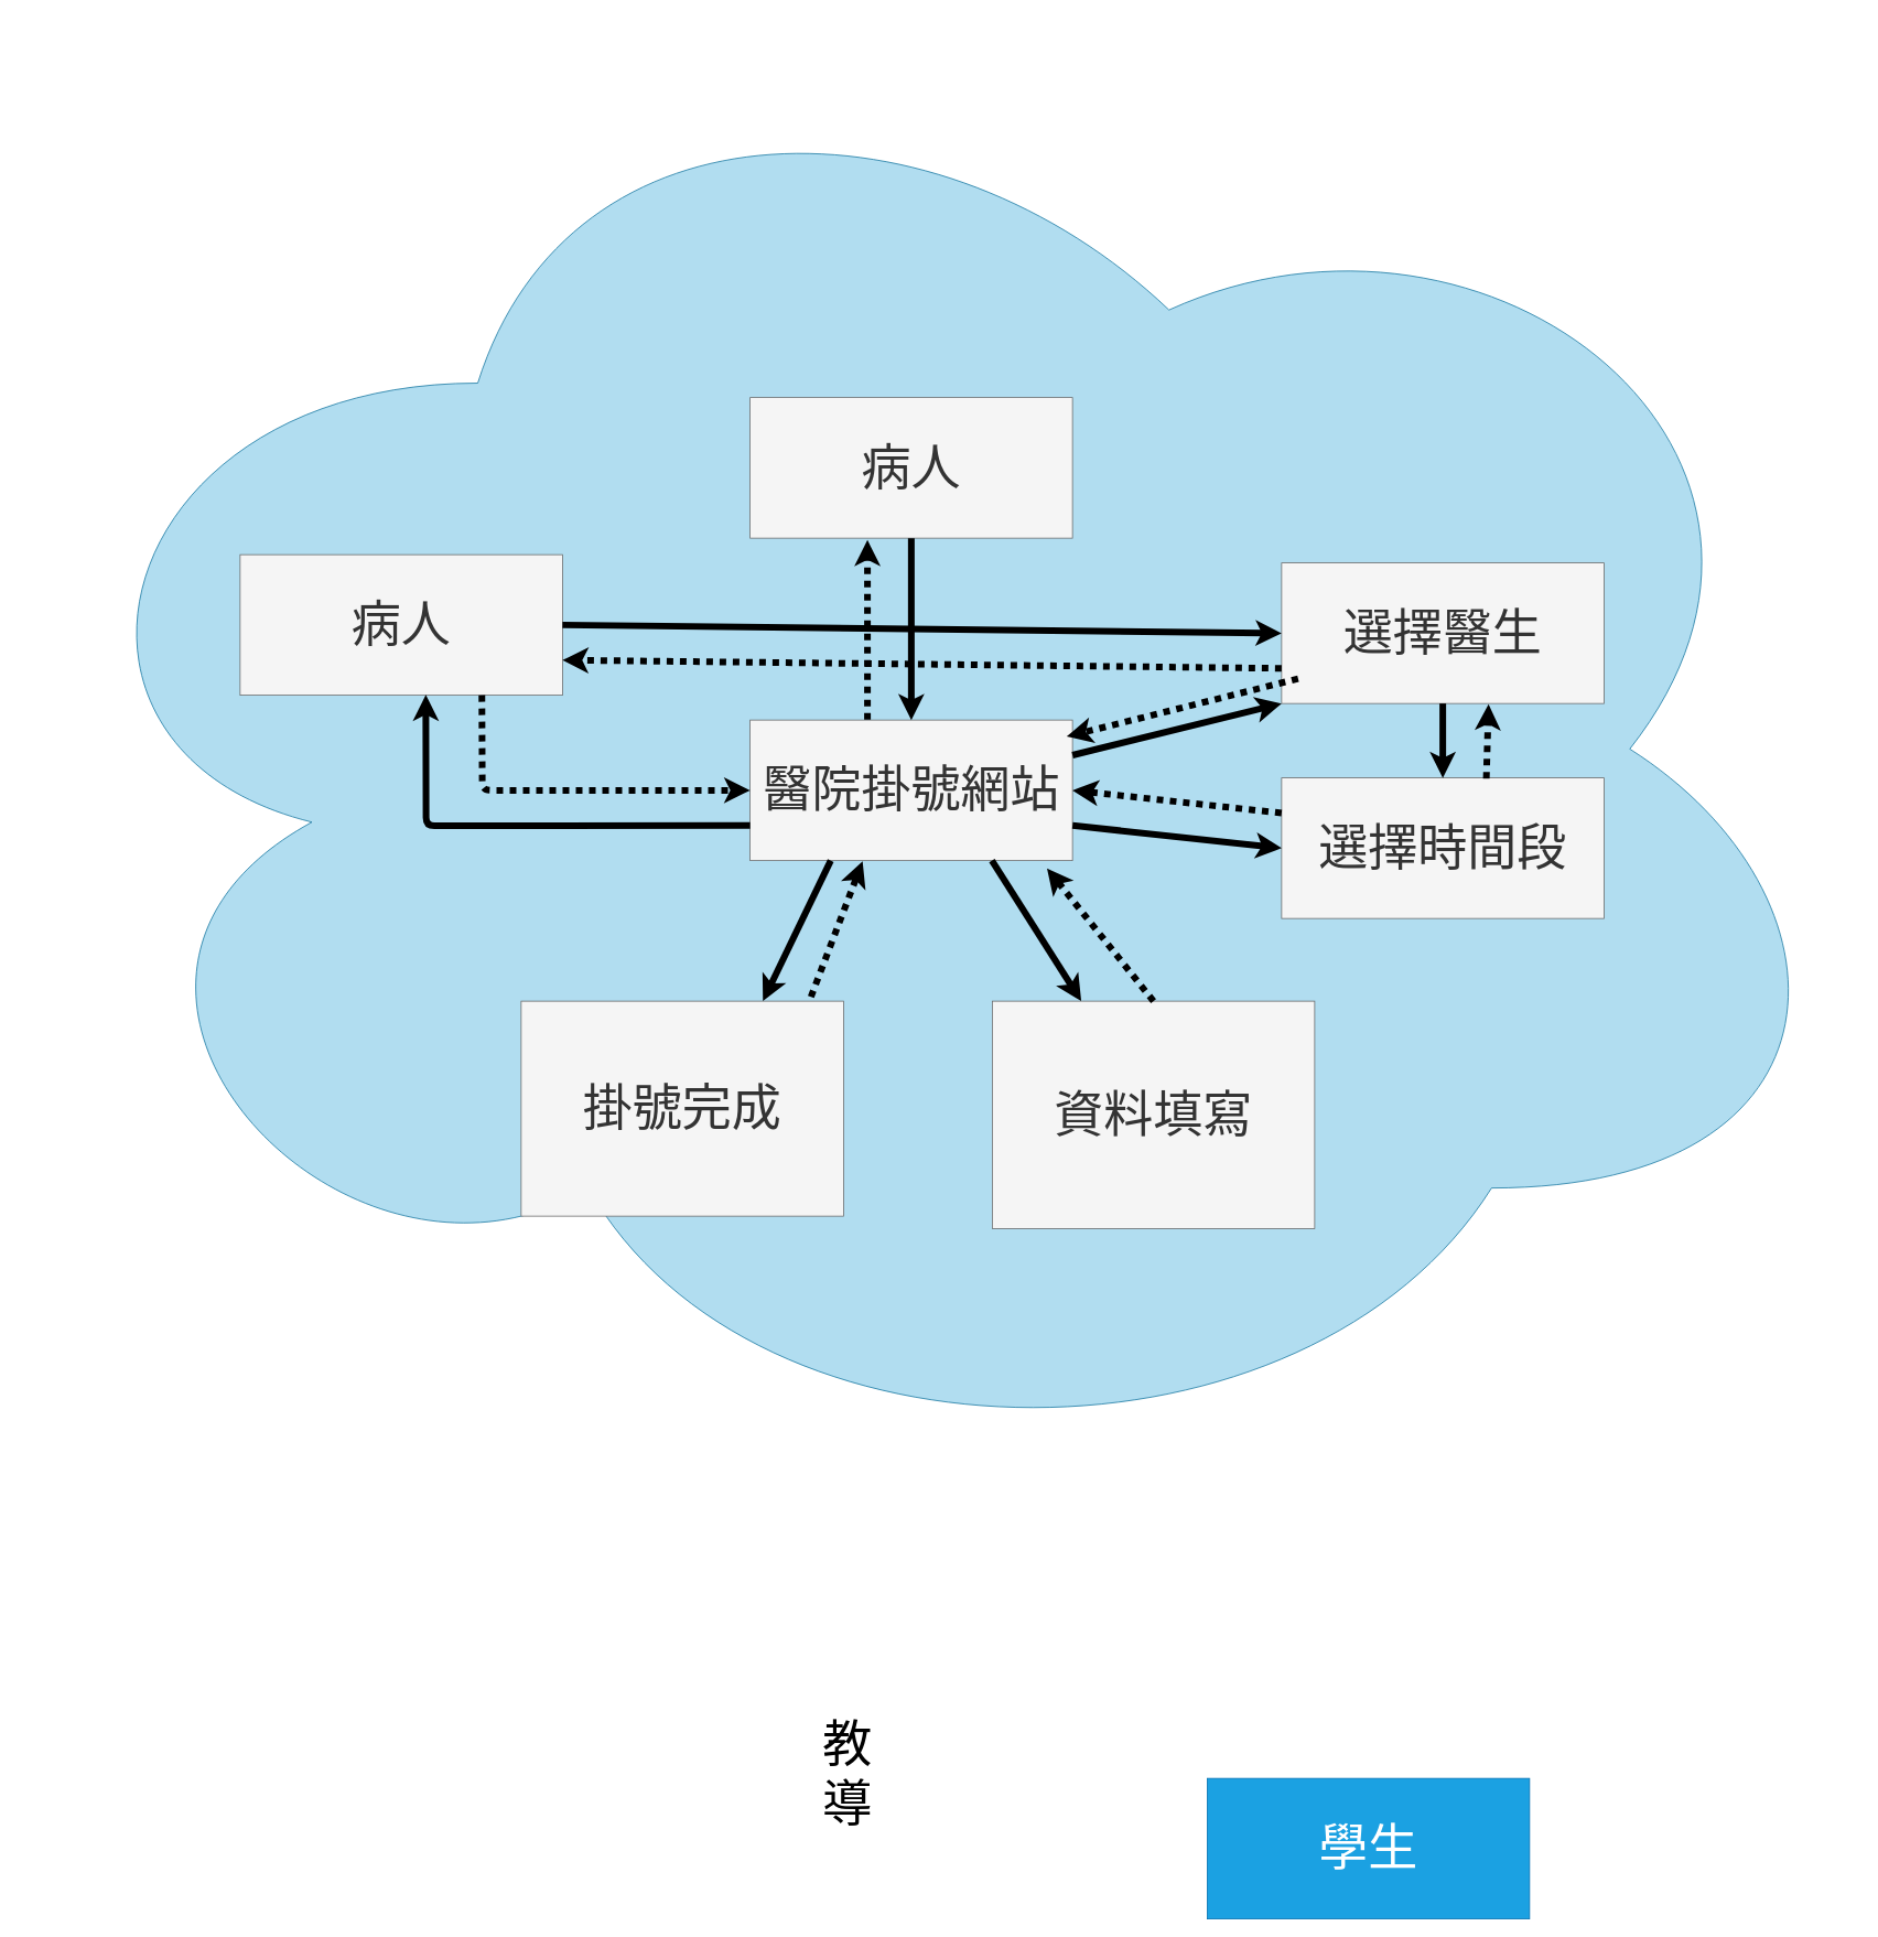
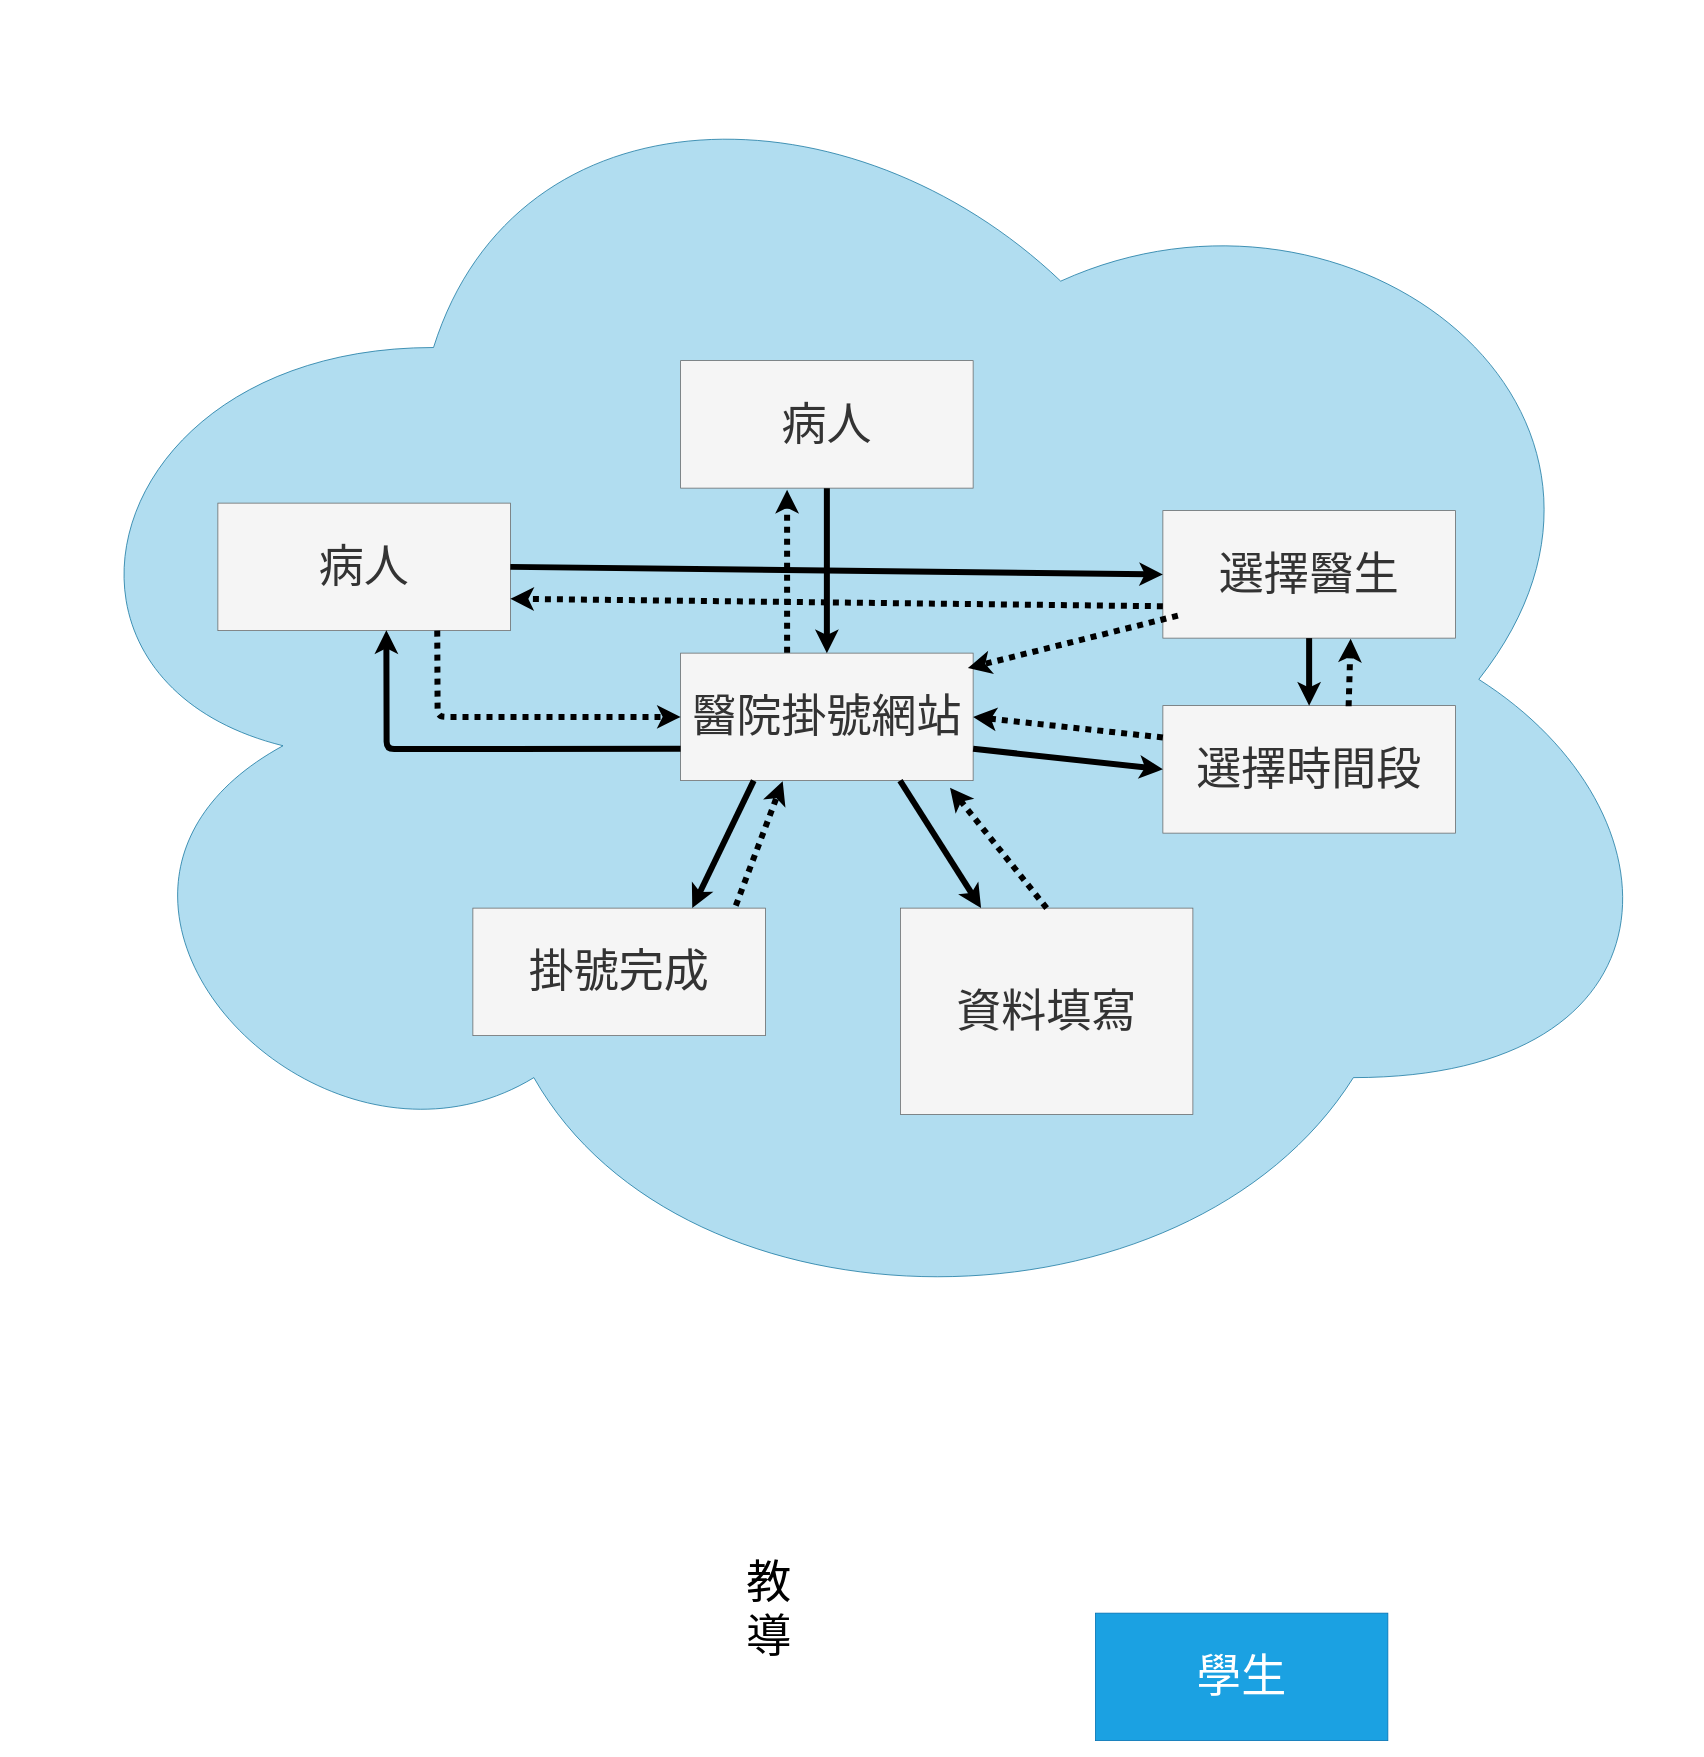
- <mxCell id="15" value="" style="endArrow=classic;html=1;strokeWidth=8;fontSize=60;entryX=0;entryY=1;entryDx=0;entryDy=0;exitX=1;exitY=0.25;exitDx=0;exitDy=0;" edge="1" parent="1" source="3" target="6"><mxGeometry width="50" height="50" relative="1" as="geometry"><mxPoint x="1200" y="1120" as="sourcePoint" /><mxPoint x="1250" y="1070" as="targetPoint" /></mxGeometry></mxCell>
- <mxCell id="9" value="&lt;span style=&quot;font-size: 60px;&quot;&gt;掛號完成&lt;br&gt;&lt;/span&gt;" style="rounded=0;whiteSpace=wrap;html=1;fillColor=#f5f5f5;strokeColor=#666666;fontColor=#333333;" vertex="1" parent="1"><mxGeometry x="630" y="1210" width="390" height="260" as="geometry" /></mxCell>
+ <mxCell id="9" value="&lt;span style=&quot;font-size: 60px;&quot;&gt;掛號完成&lt;br&gt;&lt;/span&gt;" style="rounded=0;whiteSpace=wrap;html=1;fillColor=#f5f5f5;strokeColor=#666666;fontColor=#333333;" vertex="1" parent="1"><mxGeometry x="630" y="1210" width="390" height="170" as="geometry" /></mxCell>
